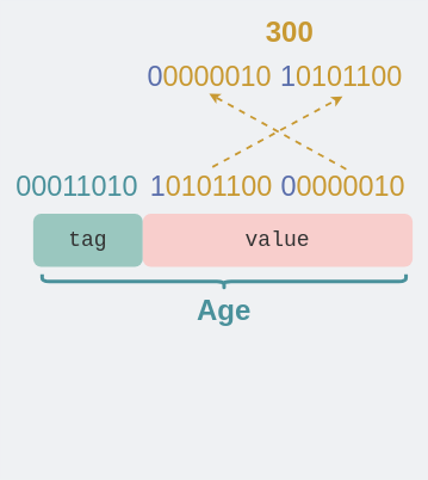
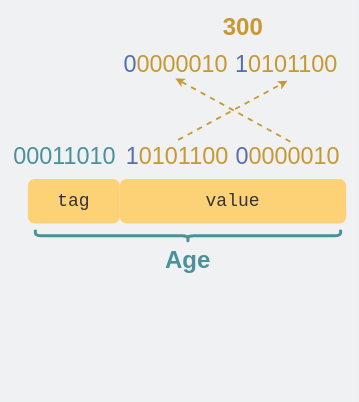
- <mxCell id="2" value="&lt;div style=&quot;font-family: Menlo, Monaco, &amp;quot;Courier New&amp;quot;, monospace; line-height: 24px;&quot;&gt;&lt;div style=&quot;&quot;&gt;&lt;font color=&quot;#333333&quot; style=&quot;font-size: 30px;&quot;&gt;tag&lt;/font&gt;&lt;/div&gt;&lt;/div&gt;" style="rounded=1;whiteSpace=wrap;html=1;strokeWidth=5;fontSize=30;strokeColor=none;fillColor=#9AC7BF;align=center;" parent="1" vertex="1"><mxGeometry x="46" y="298" width="153.36" height="74" as="geometry" /></mxCell>
+ <mxCell id="2" value="&lt;div style=&quot;font-family: Menlo, Monaco, &amp;quot;Courier New&amp;quot;, monospace; line-height: 24px;&quot;&gt;&lt;div style=&quot;&quot;&gt;&lt;font color=&quot;#333333&quot; style=&quot;font-size: 30px;&quot;&gt;tag&lt;/font&gt;&lt;/div&gt;&lt;/div&gt;" style="rounded=1;whiteSpace=wrap;html=1;strokeWidth=5;fontSize=30;strokeColor=none;fillColor=#fdd276;align=center;" parent="1" vertex="1"><mxGeometry x="46" y="298" width="153.36" height="74" as="geometry" /></mxCell>
- <mxCell id="3" value="&lt;div style=&quot;font-family: Menlo, Monaco, &amp;quot;Courier New&amp;quot;, monospace; line-height: 24px;&quot;&gt;&lt;div style=&quot;&quot;&gt;&lt;font color=&quot;#333333&quot; style=&quot;font-size: 30px;&quot;&gt;value&lt;/font&gt;&lt;/div&gt;&lt;/div&gt;" style="rounded=1;whiteSpace=wrap;html=1;strokeWidth=5;fontSize=30;strokeColor=none;fillColor=#f8cecc;align=center;" parent="1" vertex="1"><mxGeometry x="199.36" y="298" width="377.64" height="74" as="geometry" /></mxCell>
+ <mxCell id="3" value="&lt;div style=&quot;font-family: Menlo, Monaco, &amp;quot;Courier New&amp;quot;, monospace; line-height: 24px;&quot;&gt;&lt;div style=&quot;&quot;&gt;&lt;font color=&quot;#333333&quot; style=&quot;font-size: 30px;&quot;&gt;value&lt;/font&gt;&lt;/div&gt;&lt;/div&gt;" style="rounded=1;whiteSpace=wrap;html=1;strokeWidth=5;fontSize=30;strokeColor=none;fillColor=#FDD276;align=center;" parent="1" vertex="1"><mxGeometry x="199.36" y="298" width="377.64" height="74" as="geometry" /></mxCell>
